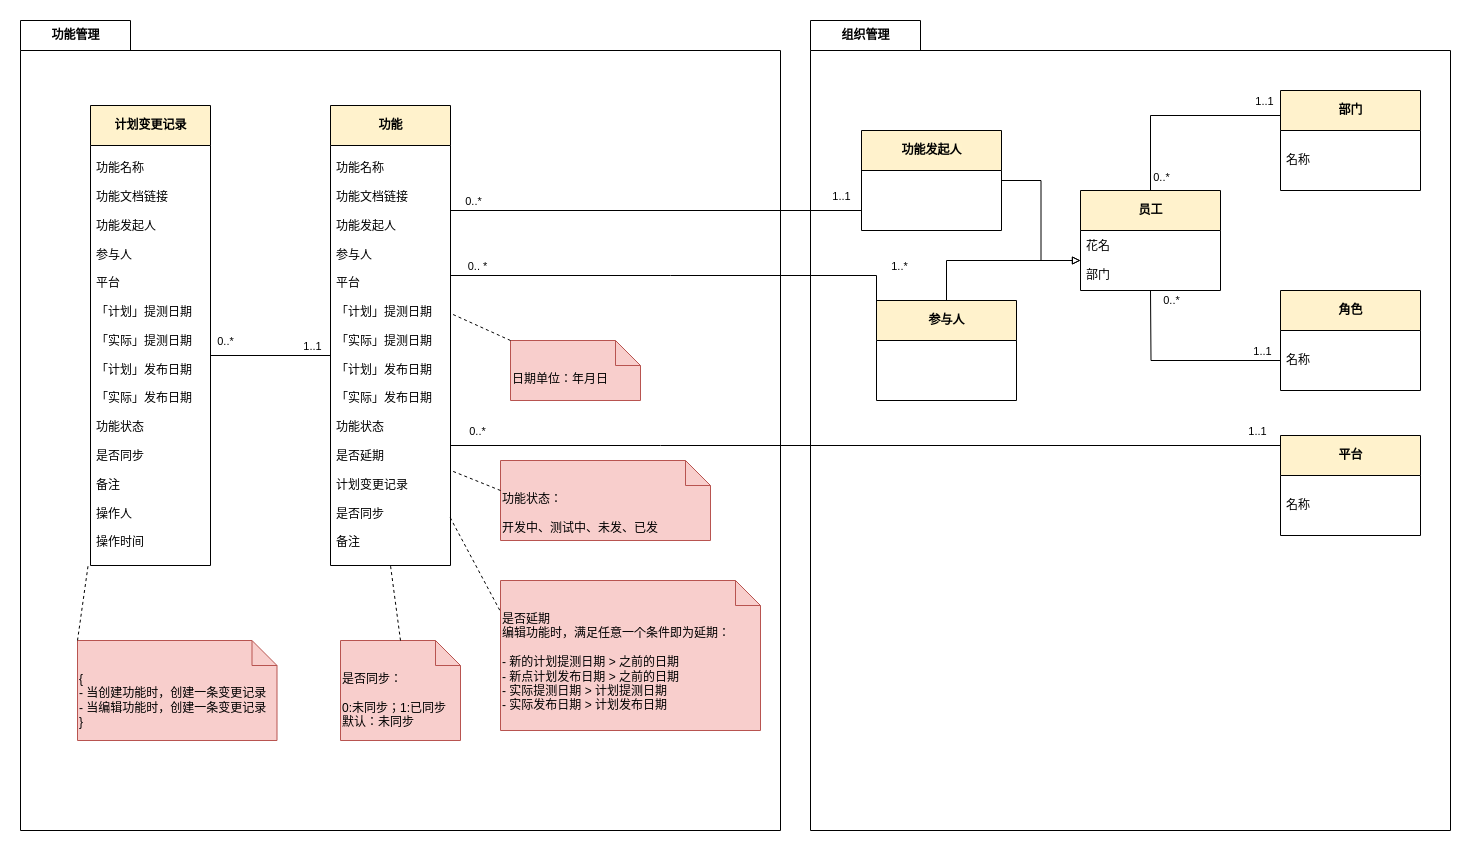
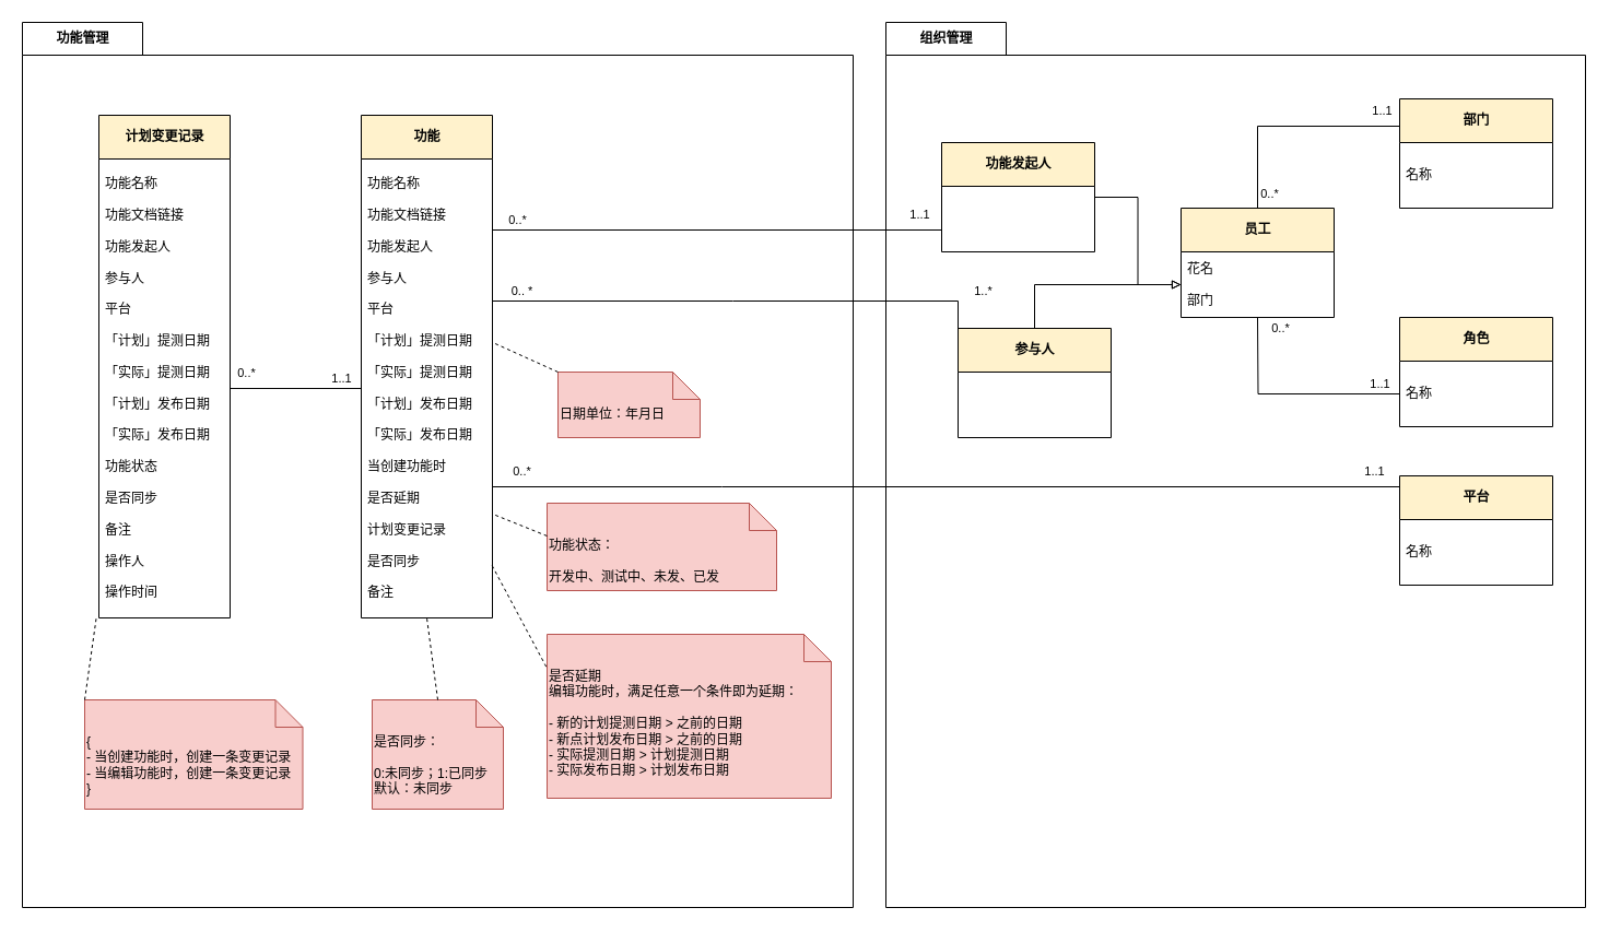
- <mxCell id="8" value="功能名称&lt;br&gt;&lt;br&gt;功能文档链接&lt;br&gt;&lt;br&gt;功能发起人&lt;br&gt;&lt;br&gt;参与人&lt;br&gt;&lt;br&gt;平台&lt;br&gt;&lt;br&gt;「计划」提测日期&lt;br&gt;&lt;br&gt;「实际」提测日期&lt;br&gt;&lt;br&gt;「计划」发布日期&lt;br&gt;&lt;br&gt;「实际」发布日期&lt;br&gt;&lt;br&gt;功能状态&lt;br&gt;&lt;br&gt;是否延期&lt;br&gt;&lt;br&gt;计划变更记录&lt;br&gt;&lt;br&gt;是否同步&lt;br&gt;&lt;br&gt;备注" style="text;html=1;strokeColor=none;fillColor=none;align=left;verticalAlign=middle;spacingLeft=4;spacingRight=4;overflow=hidden;rotatable=0;points=[[0,0.5],[1,0.5]];portConstraint=eastwest;" parent="7" vertex="1"><mxGeometry y="40" width="120" height="420" as="geometry" /></mxCell>
+ <mxCell id="8" value="功能名称&lt;br&gt;&lt;br&gt;功能文档链接&lt;br&gt;&lt;br&gt;功能发起人&lt;br&gt;&lt;br&gt;参与人&lt;br&gt;&lt;br&gt;平台&lt;br&gt;&lt;br&gt;「计划」提测日期&lt;br&gt;&lt;br&gt;「实际」提测日期&lt;br&gt;&lt;br&gt;「计划」发布日期&lt;br&gt;&lt;br&gt;「实际」发布日期&lt;br&gt;&lt;br&gt;当创建功能时&lt;br&gt;&lt;br&gt;是否延期&lt;br&gt;&lt;br&gt;计划变更记录&lt;br&gt;&lt;br&gt;是否同步&lt;br&gt;&lt;br&gt;备注" style="text;html=1;strokeColor=none;fillColor=none;align=left;verticalAlign=middle;spacingLeft=4;spacingRight=4;overflow=hidden;rotatable=0;points=[[0,0.5],[1,0.5]];portConstraint=eastwest;" parent="7" vertex="1"><mxGeometry y="40" width="120" height="420" as="geometry" /></mxCell>
